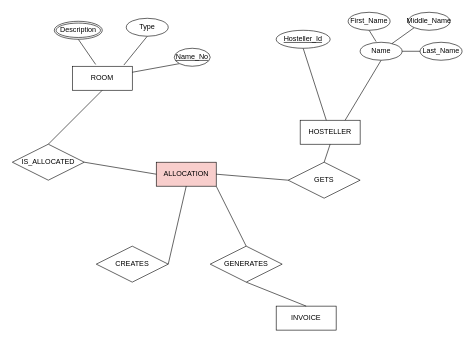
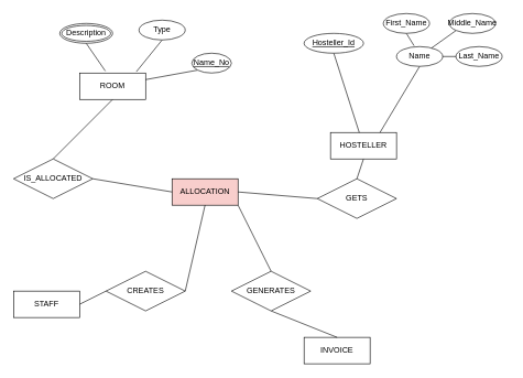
- <mxCell id="34" value="Last_Name" style="ellipse;whiteSpace=wrap;html=1;align=center;" vertex="1" parent="1"><mxGeometry x="700" y="70" width="70" height="30" as="geometry" /></mxCell>
+ <mxCell id="34" value="Last_Name" style="ellipse;whiteSpace=wrap;html=1;align=center;" vertex="1" parent="1"><mxGeometry x="690" y="70" width="70" height="30" as="geometry" /></mxCell>
+ <mxCell id="6" style="edgeStyle=none;rounded=0;orthogonalLoop=1;jettySize=auto;html=1;exitX=1;exitY=0.5;exitDx=0;exitDy=0;entryX=0;entryY=0.5;entryDx=0;entryDy=0;endArrow=none;endFill=0;" parent="1" source="7" target="16" edge="1"><mxGeometry relative="1" as="geometry" /></mxCell>
+ <mxCell id="7" value="STAFF" style="whiteSpace=wrap;html=1;align=center;" parent="1" vertex="1"><mxGeometry x="20" y="440" width="100" height="40" as="geometry" /></mxCell>
